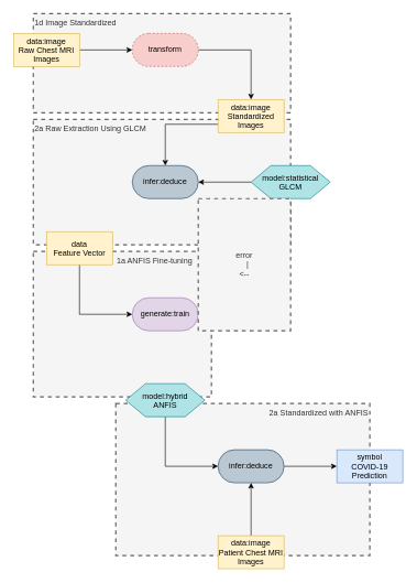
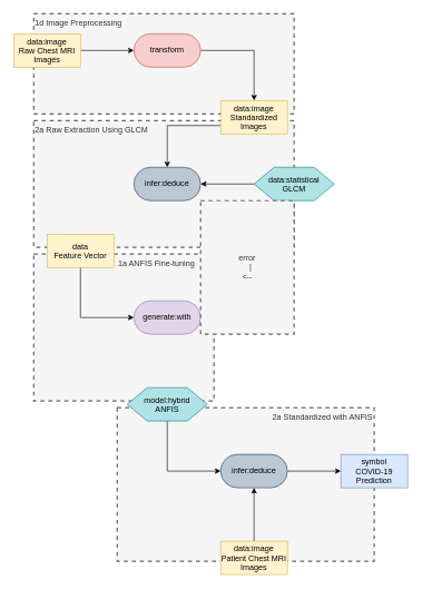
- <mxCell id="6" value="1d Image Standardized" style="text;html=1;align=left;verticalAlign=top;whiteSpace=wrap;rounded=0;dashed=1;fillColor=#f5f5f5;fontColor=#333333;strokeColor=#666666;strokeWidth=2;" name="text" vertex="1" parent="1"><mxGeometry x="50" y="20" width="390" height="150" as="geometry" /></mxCell>
+ <mxCell id="6" value="1d Image Preprocessing" style="text;html=1;align=left;verticalAlign=top;whiteSpace=wrap;rounded=0;dashed=1;fillColor=#f5f5f5;fontColor=#333333;strokeColor=#666666;strokeWidth=2;" name="text" vertex="1" parent="1"><mxGeometry x="50" y="20" width="390" height="150" as="geometry" /></mxCell>
- <mxCell id="10" value="transform" style="rounded=1;whiteSpace=wrap;html=1;arcSize=50;fillColor=#f8cecc;strokeColor=#b85450;dashed=1;" name="transform" vertex="1" parent="1"><mxGeometry x="200" y="50" width="100" height="50" as="geometry" /></mxCell>
+ <mxCell id="10" value="transform" style="rounded=1;whiteSpace=wrap;html=1;arcSize=50;fillColor=#f8cecc;strokeColor=#b85450;" name="transform" vertex="1" parent="1"><mxGeometry x="200" y="50" width="100" height="50" as="geometry" /></mxCell>
- <mxCell id="15" value="model:statistical&#10;GLCM" style="shape=hexagon;perimeter=hexagonPerimeter2;fillColor=#b0e3e6;strokeColor=#0e8088;" name="model" vertex="1" parent="1"><mxGeometry x="380" y="250" width="120" height="50" as="geometry" /></mxCell>
+ <mxCell id="15" value="data:statistical&#10;GLCM" style="shape=hexagon;perimeter=hexagonPerimeter2;fillColor=#b0e3e6;strokeColor=#0e8088;" name="model" vertex="1" parent="1"><mxGeometry x="380" y="250" width="120" height="50" as="geometry" /></mxCell>
- <mxCell id="18" value="generate:train" style="rounded=1;whiteSpace=wrap;html=1;arcSize=50;fillColor=#e1d5e7;strokeColor=#9673a6;" name="generate:train" vertex="1" parent="1"><mxGeometry x="200" y="450" width="100" height="50" as="geometry" /></mxCell>
+ <mxCell id="18" value="generate:with" style="rounded=1;whiteSpace=wrap;html=1;arcSize=50;fillColor=#e1d5e7;strokeColor=#9673a6;" name="generate:train" vertex="1" parent="1"><mxGeometry x="200" y="450" width="100" height="50" as="geometry" /></mxCell>
